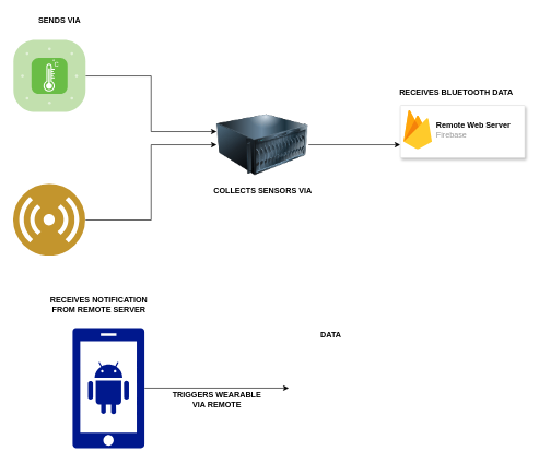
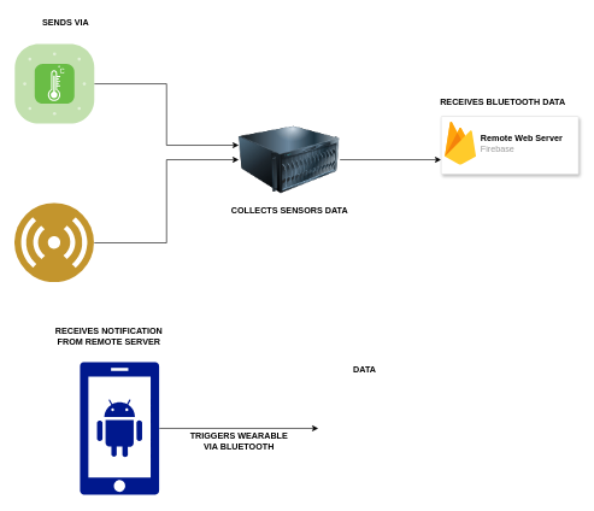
- <mxCell id="14" value="COLLECTS SENSORS VIA" style="text;html=1;align=center;verticalAlign=middle;resizable=0;points=[];autosize=1;fontStyle=1" vertex="1" parent="1"><mxGeometry x="300" y="280" width="200" height="20" as="geometry" /></mxCell>
+ <mxCell id="14" value="COLLECTS SENSORS DATA" style="text;html=1;align=center;verticalAlign=middle;resizable=0;points=[];autosize=1;fontStyle=1" vertex="1" parent="1"><mxGeometry x="300" y="280" width="200" height="20" as="geometry" /></mxCell>
- <mxCell id="17" value="&lt;div&gt;TRIGGERS WEARABLE &lt;br&gt;&lt;/div&gt;&lt;div&gt;VIA REMOTE&lt;/div&gt;" style="text;html=1;align=center;verticalAlign=middle;resizable=0;points=[];autosize=1;fontStyle=1" vertex="1" parent="1"><mxGeometry x="245" y="595" width="170" height="30" as="geometry" /></mxCell>
+ <mxCell id="17" value="&lt;div&gt;TRIGGERS WEARABLE &lt;br&gt;&lt;/div&gt;&lt;div&gt;VIA BLUETOOTH&lt;/div&gt;" style="text;html=1;align=center;verticalAlign=middle;resizable=0;points=[];autosize=1;fontStyle=1" vertex="1" parent="1"><mxGeometry x="245" y="595" width="170" height="30" as="geometry" /></mxCell>
